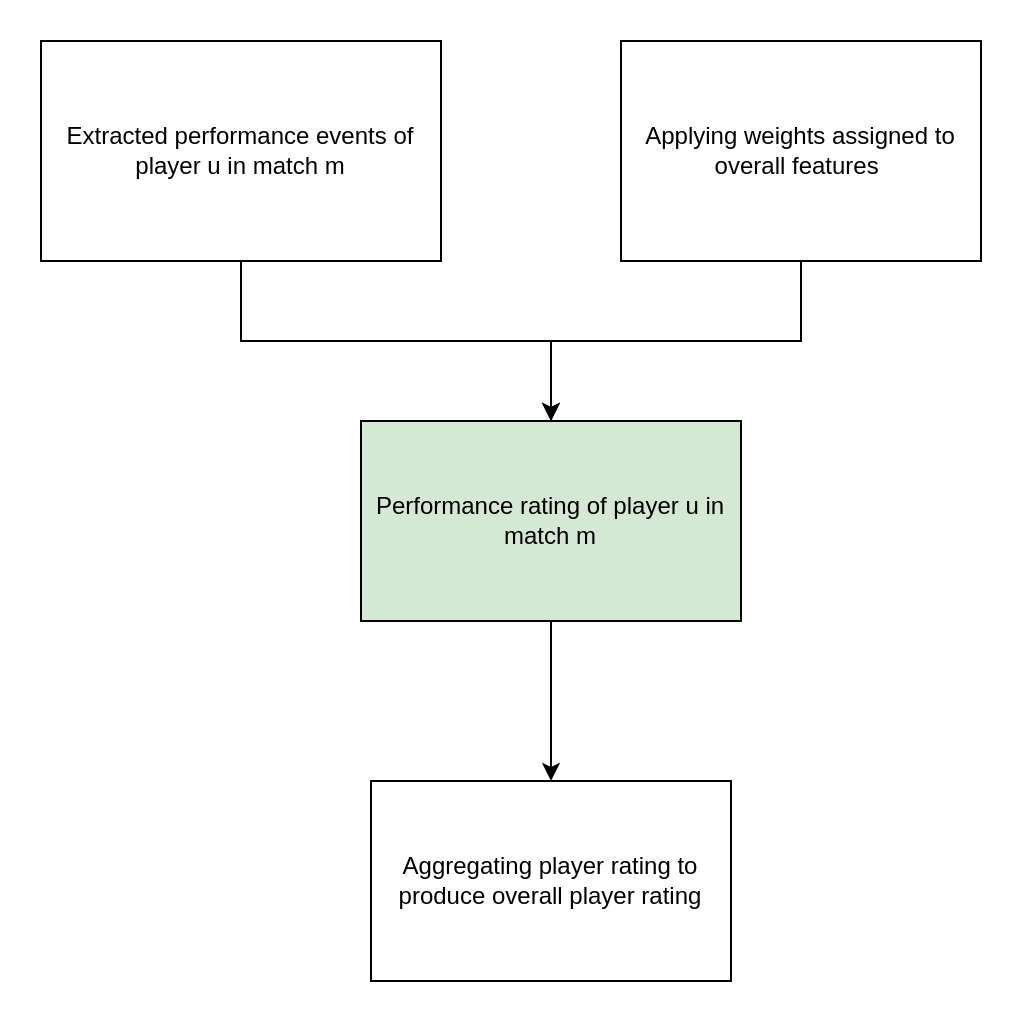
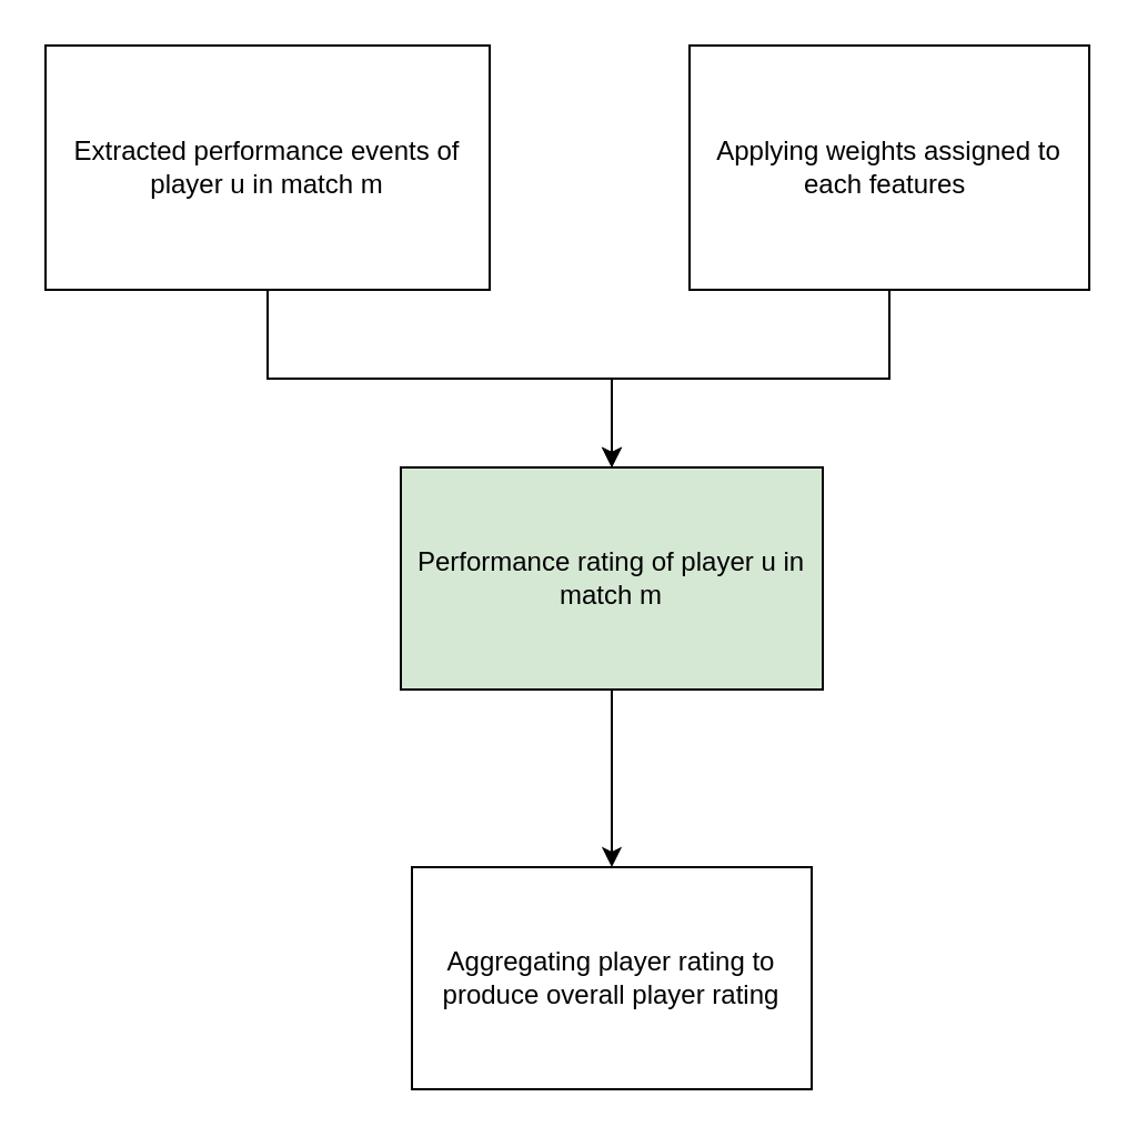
- <mxCell id="8" value="Applying weights assigned to overall features&amp;nbsp;" style="rounded=0;whiteSpace=wrap;html=1;" vertex="1" parent="1"><mxGeometry x="310" y="20" width="180" height="110" as="geometry" /></mxCell>
+ <mxCell id="8" value="Applying weights assigned to each features&amp;nbsp;" style="rounded=0;whiteSpace=wrap;html=1;" vertex="1" parent="1"><mxGeometry x="310" y="20" width="180" height="110" as="geometry" /></mxCell>
